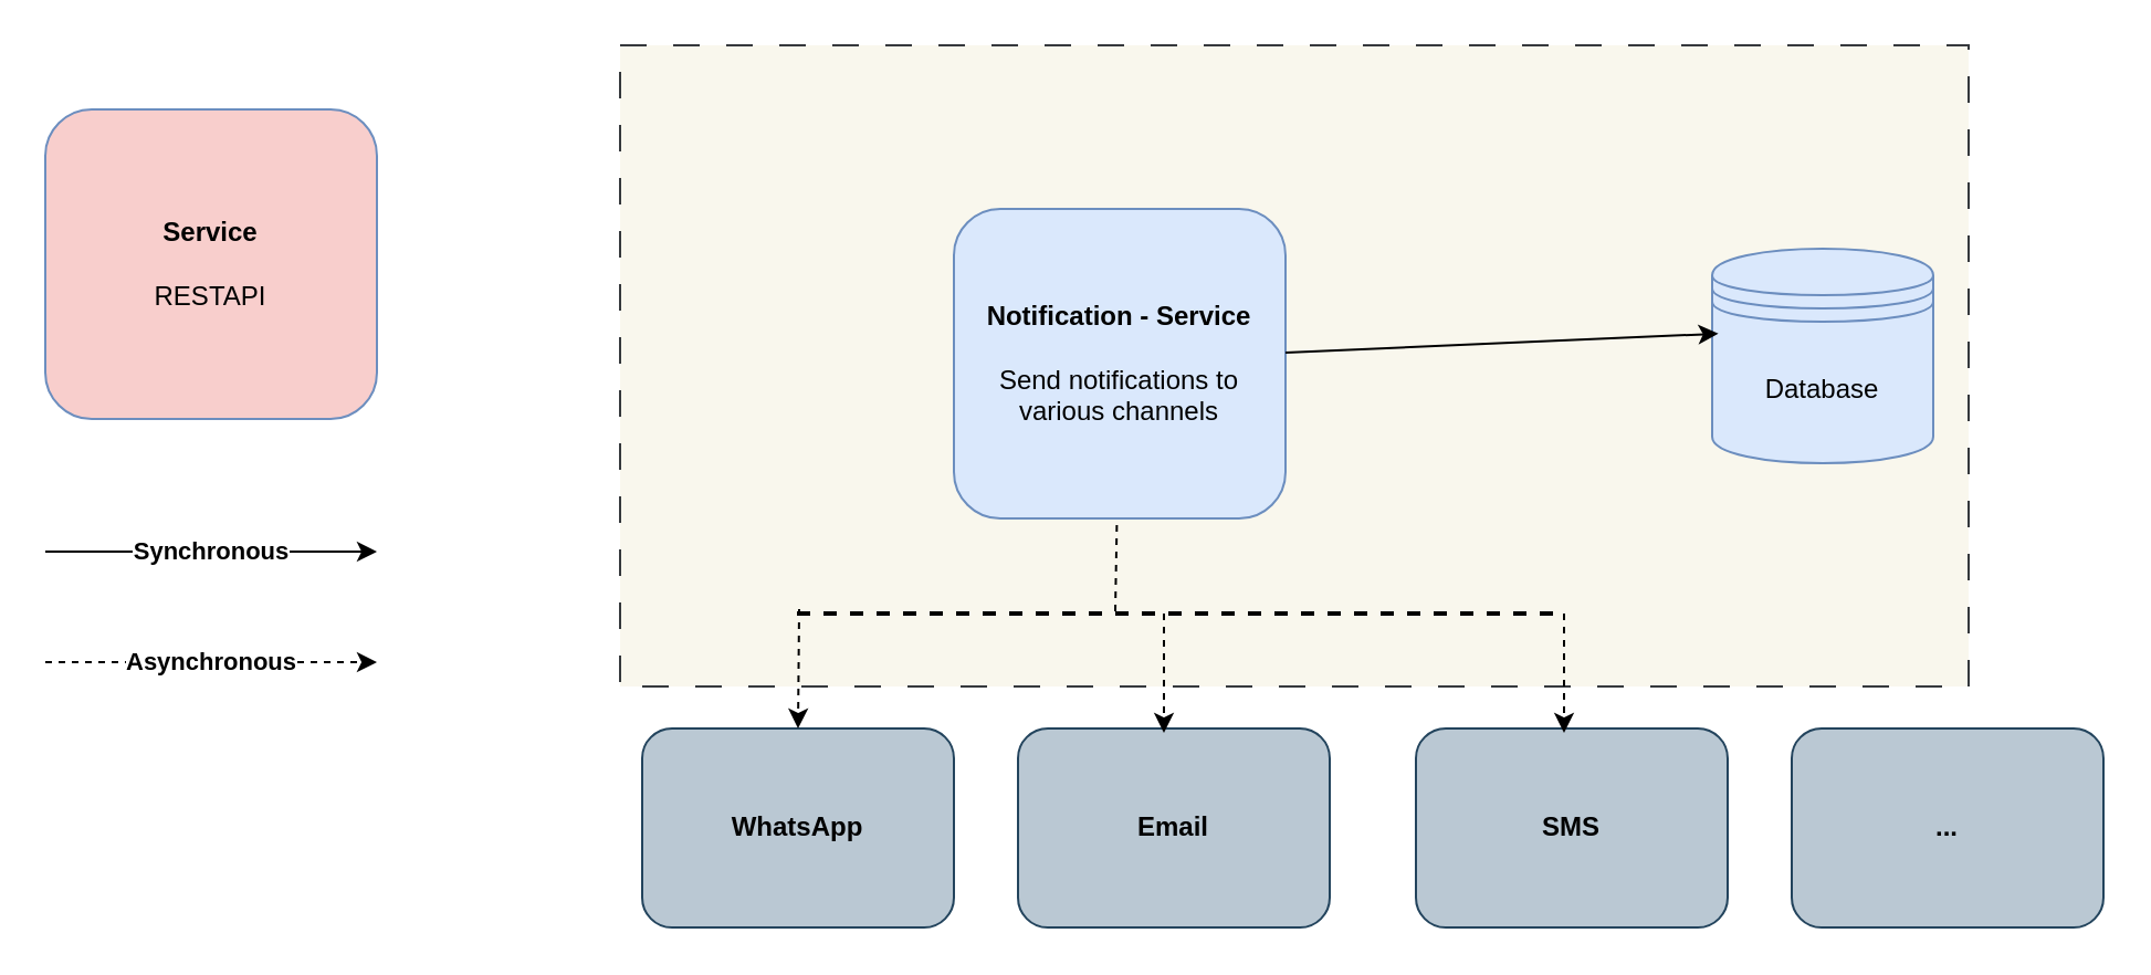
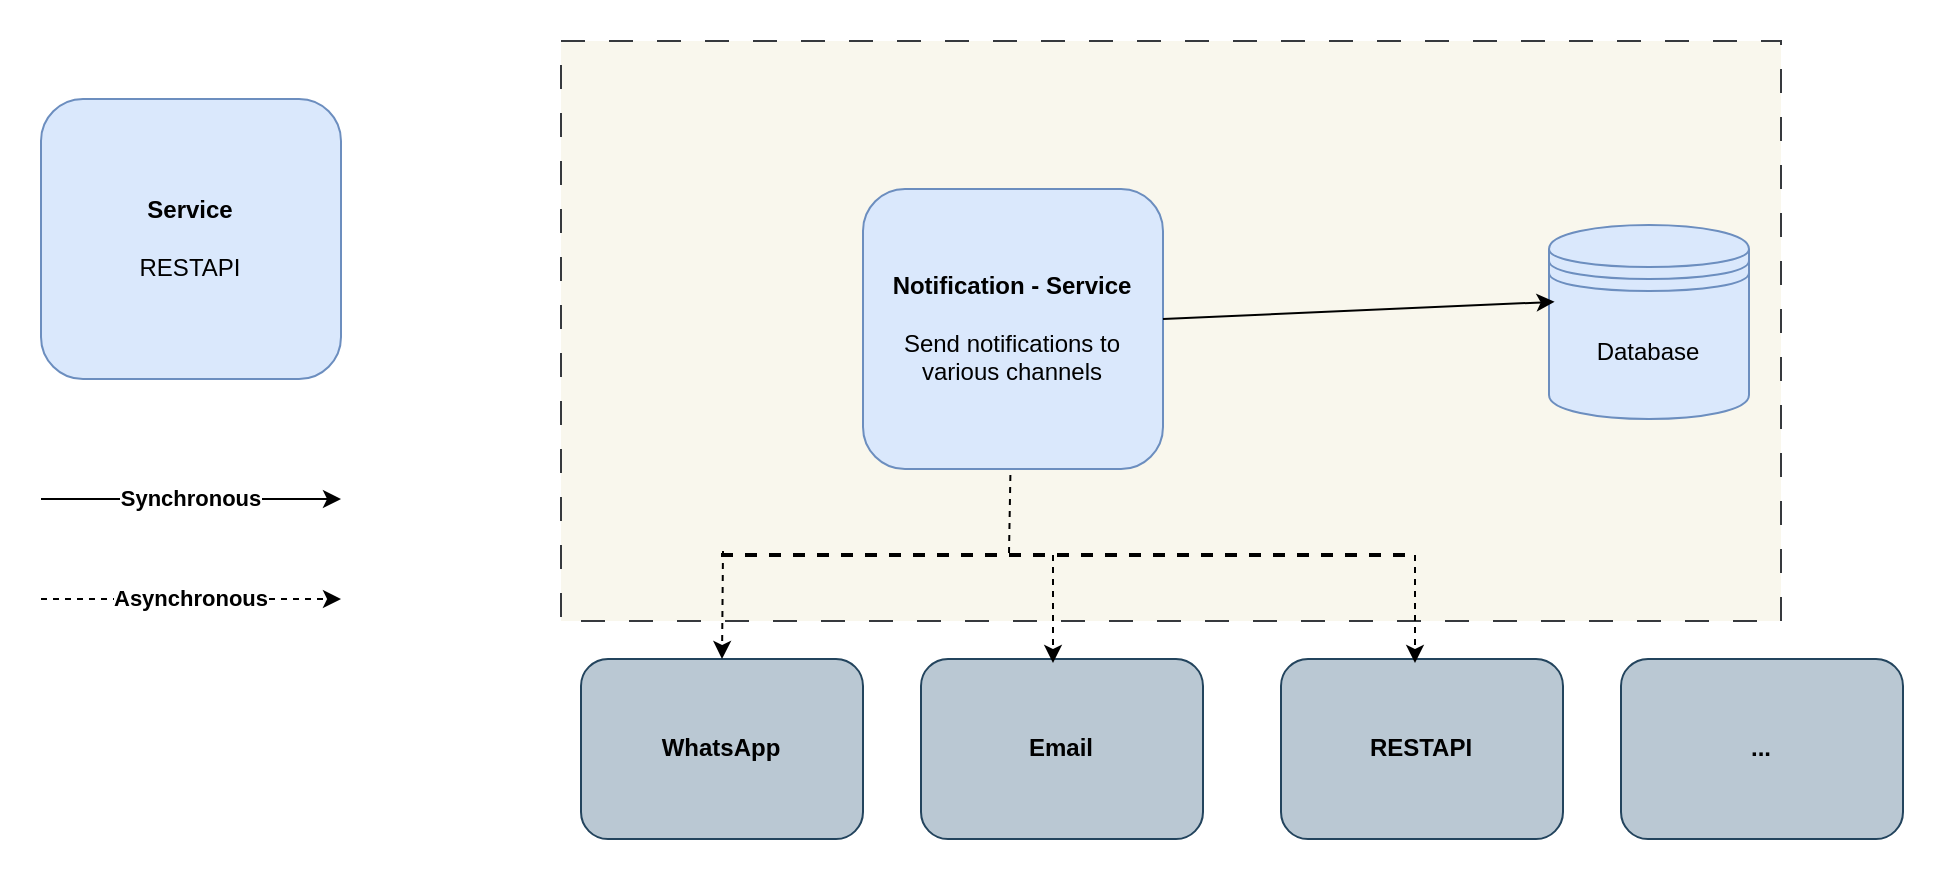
- <mxCell id="14" value="&lt;b&gt;Service&lt;/b&gt;&lt;br&gt;&lt;br&gt;RESTAPI" style="rounded=1;whiteSpace=wrap;html=1;fillColor=#f8cecc;strokeColor=#6c8ebf;fontStyle=0;" vertex="1" parent="1"><mxGeometry x="20" y="49" width="150" height="140" as="geometry" /></mxCell>
+ <mxCell id="14" value="&lt;b&gt;Service&lt;/b&gt;&lt;br&gt;&lt;br&gt;RESTAPI" style="rounded=1;whiteSpace=wrap;html=1;fillColor=#dae8fc;strokeColor=#6c8ebf;fontStyle=0" vertex="1" parent="1"><mxGeometry x="20" y="49" width="150" height="140" as="geometry" /></mxCell>
- <mxCell id="7" value="&lt;b&gt;SMS&lt;/b&gt;" style="rounded=1;whiteSpace=wrap;html=1;fillColor=#bac8d3;strokeColor=#23445d;fontStyle=0" vertex="1" parent="1"><mxGeometry x="640" y="329" width="141" height="90" as="geometry" /></mxCell>
+ <mxCell id="7" value="&lt;b&gt;RESTAPI&lt;/b&gt;" style="rounded=1;whiteSpace=wrap;html=1;fillColor=#bac8d3;strokeColor=#23445d;fontStyle=0" vertex="1" parent="1"><mxGeometry x="640" y="329" width="141" height="90" as="geometry" /></mxCell>
